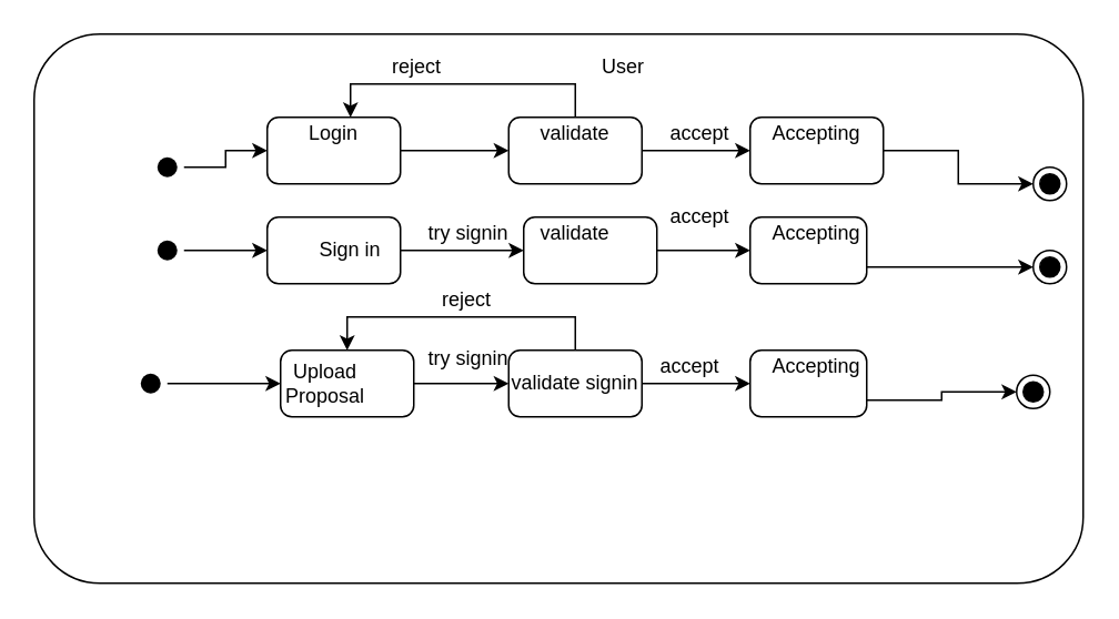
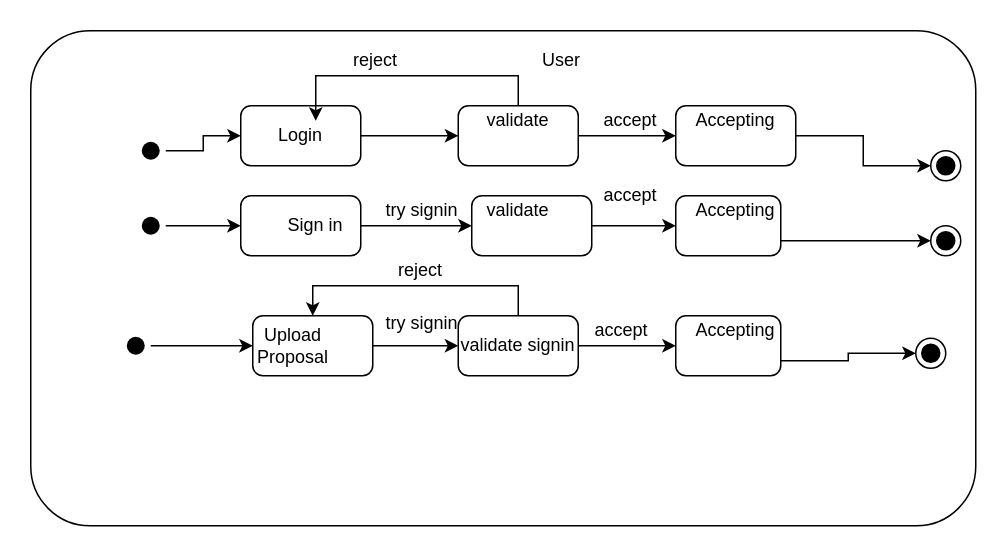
- <mxCell id="14" value="Login" style="text;html=1;strokeColor=none;fillColor=none;align=center;verticalAlign=middle;whiteSpace=wrap;rounded=0;" parent="1" vertex="1"><mxGeometry x="180" y="70" width="40" height="20" as="geometry" /></mxCell>
+ <mxCell id="14" value="Login" style="text;html=1;strokeColor=none;fillColor=none;align=center;verticalAlign=middle;whiteSpace=wrap;rounded=0;" parent="1" vertex="1"><mxGeometry x="180" y="80" width="40" height="20" as="geometry" /></mxCell>
